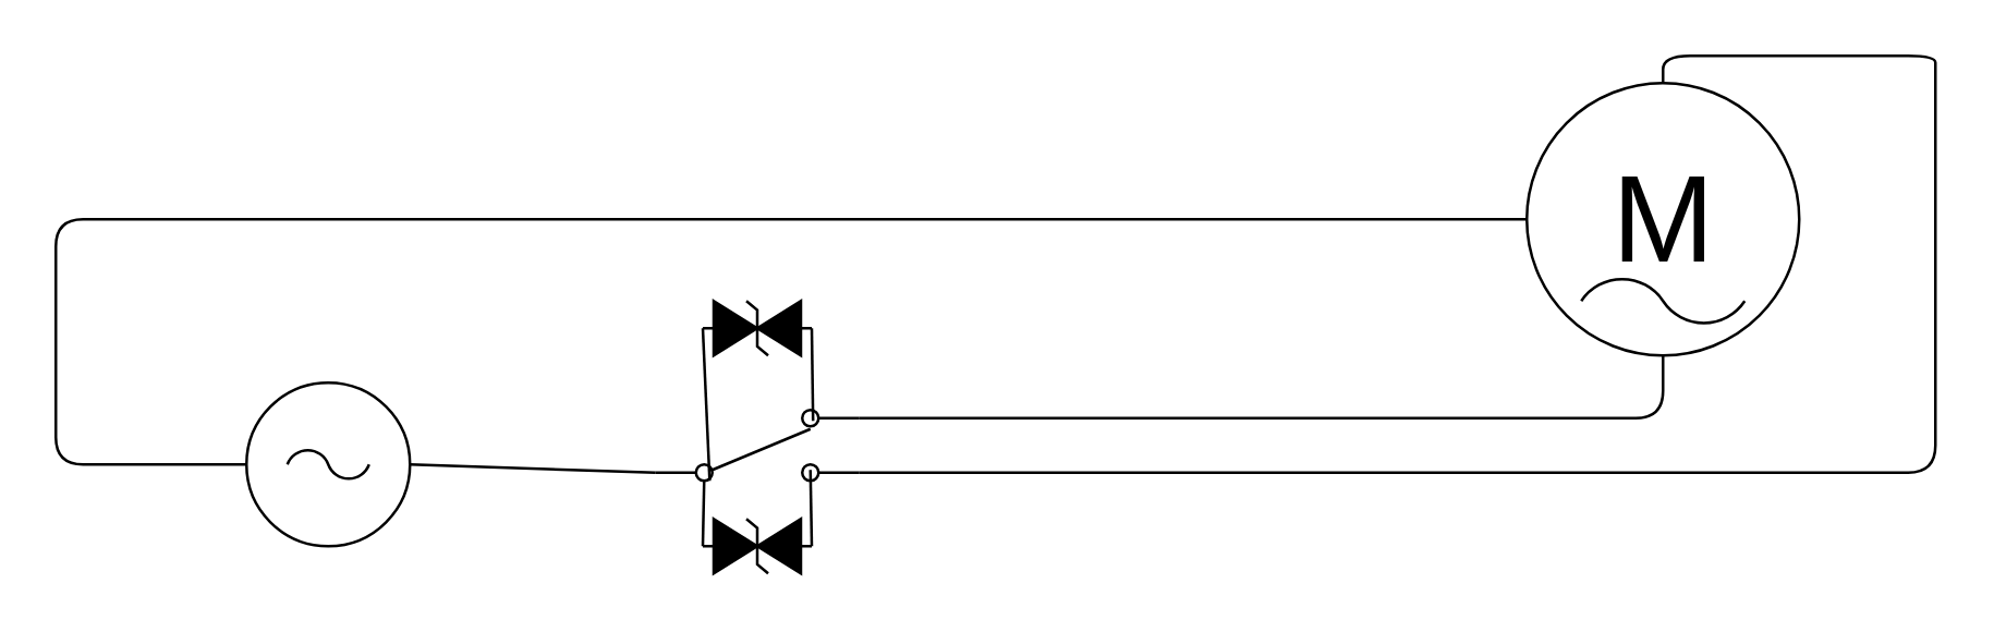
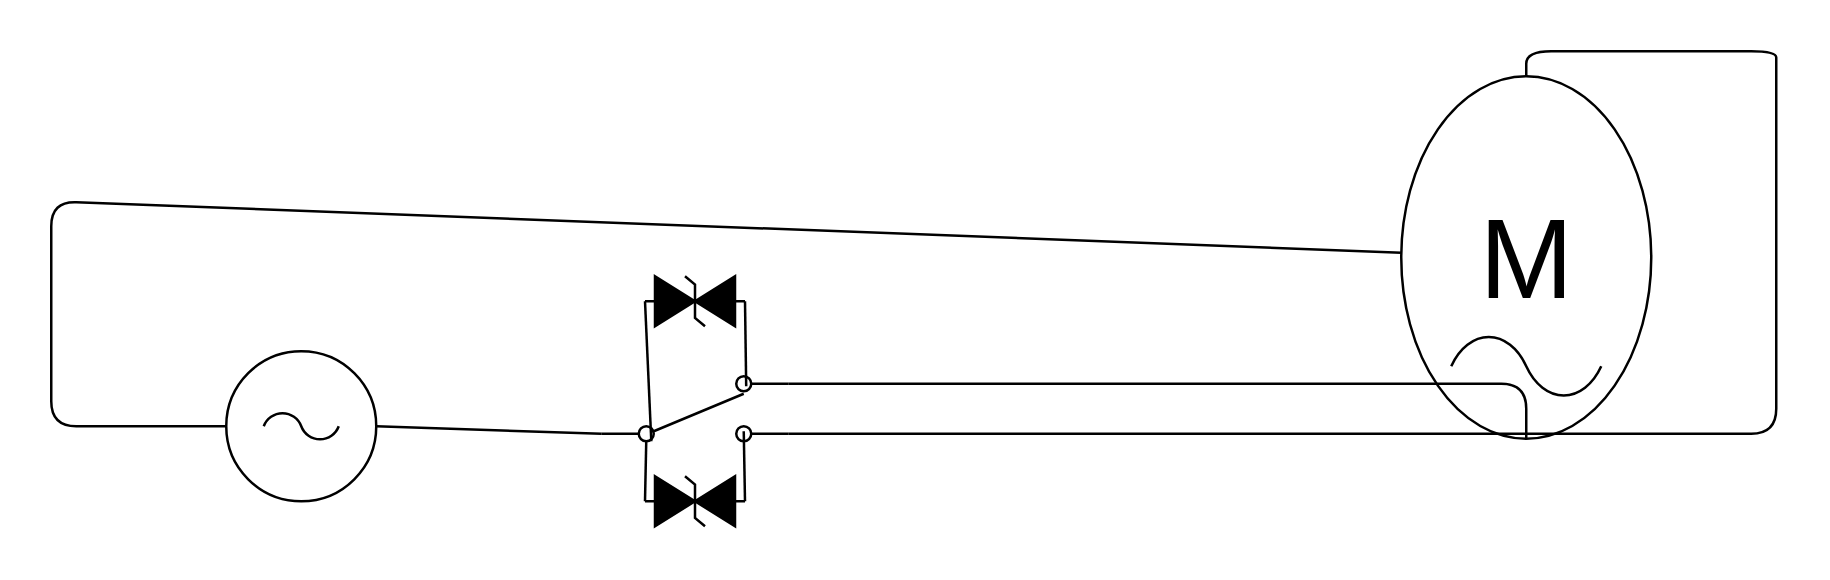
- <mxCell id="5" value="M" style="dashed=0;outlineConnect=0;align=center;html=1;shape=mxgraph.pid.engines.electric_motor_(ac);fontSize=45;" vertex="1" parent="1"><mxGeometry x="560" y="30" width="100" height="100" as="geometry" /></mxCell>
+ <mxCell id="5" value="M" style="dashed=0;outlineConnect=0;align=center;html=1;shape=mxgraph.pid.engines.electric_motor_(ac);fontSize=45;" vertex="1" parent="1"><mxGeometry x="560" y="30" width="100" height="145" as="geometry" /></mxCell>
